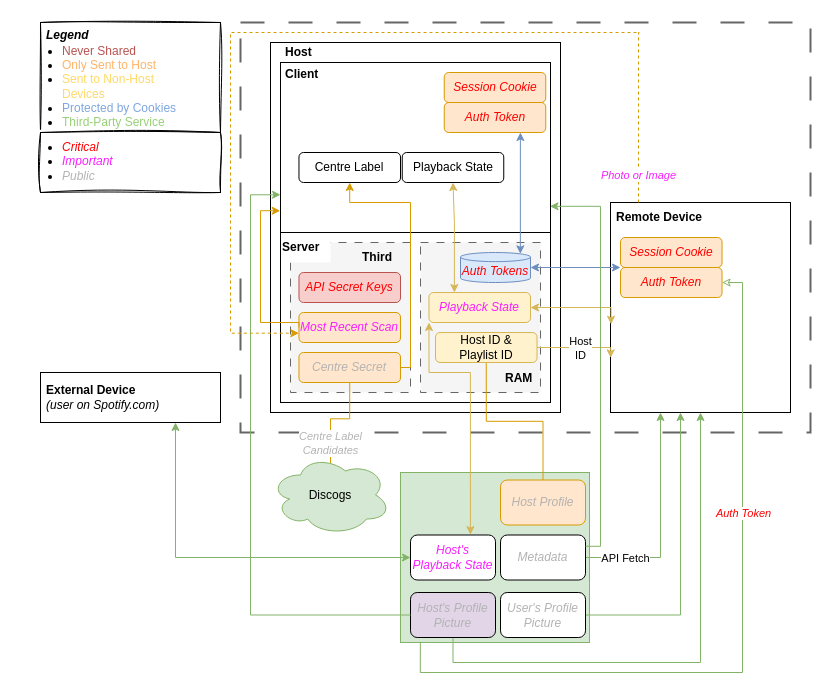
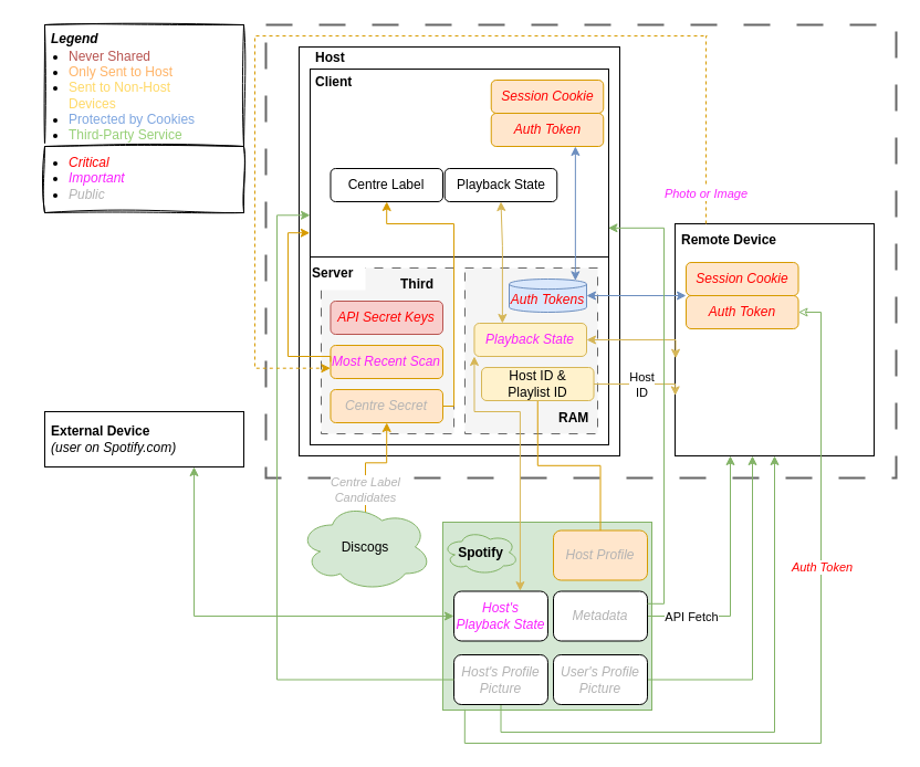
- <mxCell id="13" style="edgeStyle=orthogonalEdgeStyle;rounded=0;orthogonalLoop=1;jettySize=auto;html=1;entryX=0.5;entryY=1;entryDx=0;entryDy=0;fillColor=#ffe6cc;strokeColor=#d79b00;exitX=0.5;exitY=0.375;exitDx=0;exitDy=0;exitPerimeter=0;endArrow=none;" edge="1" parent="1" source="15" target="17"><mxGeometry relative="1" as="geometry" /></mxCell>
+ <mxCell id="13" style="edgeStyle=orthogonalEdgeStyle;rounded=0;orthogonalLoop=1;jettySize=auto;html=1;entryX=0.5;entryY=1;entryDx=0;entryDy=0;fillColor=#ffe6cc;strokeColor=#d79b00;exitX=0.5;exitY=0.375;exitDx=0;exitDy=0;exitPerimeter=0;" edge="1" parent="1" source="15" target="17"><mxGeometry relative="1" as="geometry" /></mxCell>
+ <mxCell id="24" value="Spotify" style="ellipse;shape=cloud;whiteSpace=wrap;html=1;fillColor=#d5e8d4;strokeColor=#82b366;fontStyle=1" vertex="1" parent="1"><mxGeometry x="400" y="479.5" width="68.52" height="40" as="geometry" /></mxCell>
- <mxCell id="28" value="Host's Profile&lt;br&gt;Picture" style="rounded=1;whiteSpace=wrap;html=1;fontStyle=2;fontColor=#B3B3B3;fillColor=#e1d5e7;" vertex="1" parent="1"><mxGeometry x="410" y="592" width="85" height="45" as="geometry" /></mxCell>
+ <mxCell id="28" value="Host's Profile&lt;br&gt;Picture" style="rounded=1;whiteSpace=wrap;html=1;fontStyle=2;fontColor=#B3B3B3;" vertex="1" parent="1"><mxGeometry x="410" y="592" width="85" height="45" as="geometry" /></mxCell>
